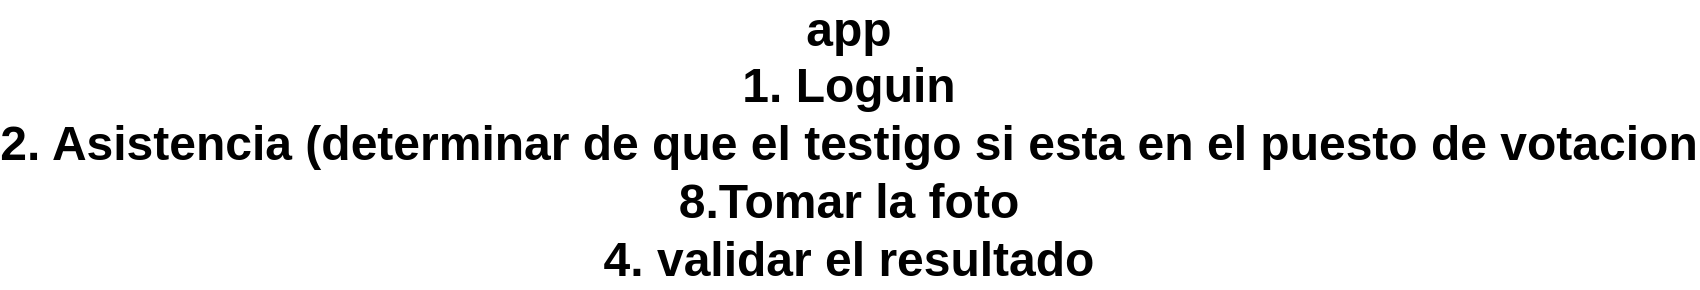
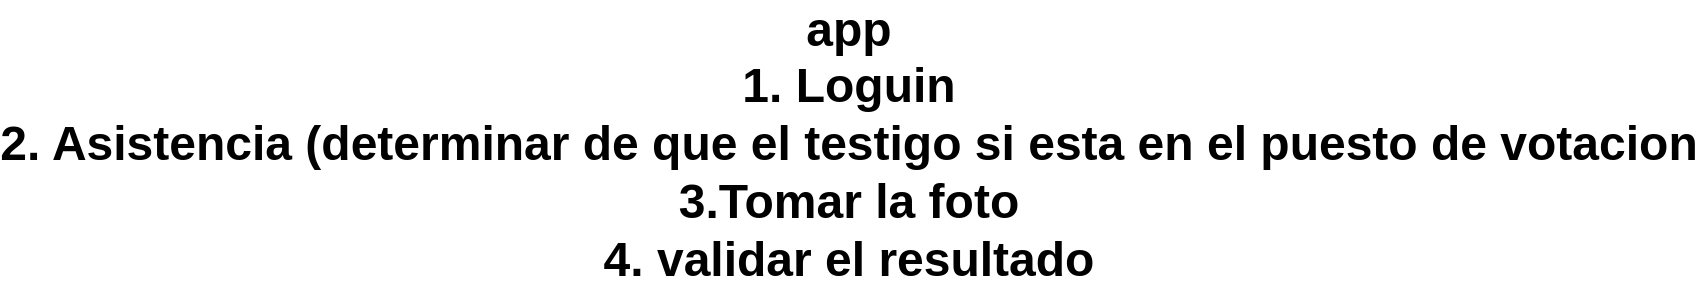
- <mxCell id="2" value="app&lt;br&gt;1. Loguin&lt;br&gt;2. Asistencia (determinar de que el testigo si esta en el puesto de votacion&lt;br&gt;8.Tomar la foto&lt;br&gt;4. validar el resultado" style="text;strokeColor=none;fillColor=none;html=1;fontSize=24;fontStyle=1;verticalAlign=middle;align=center;fontColor=#000000;" parent="1" vertex="1"><mxGeometry x="20" y="20" width="160" height="80" as="geometry" /></mxCell>
+ <mxCell id="2" value="app&lt;br&gt;1. Loguin&lt;br&gt;2. Asistencia (determinar de que el testigo si esta en el puesto de votacion&lt;br&gt;3.Tomar la foto&lt;br&gt;4. validar el resultado" style="text;strokeColor=none;fillColor=none;html=1;fontSize=24;fontStyle=1;verticalAlign=middle;align=center;fontColor=#000000;" parent="1" vertex="1"><mxGeometry x="20" y="20" width="160" height="80" as="geometry" /></mxCell>
